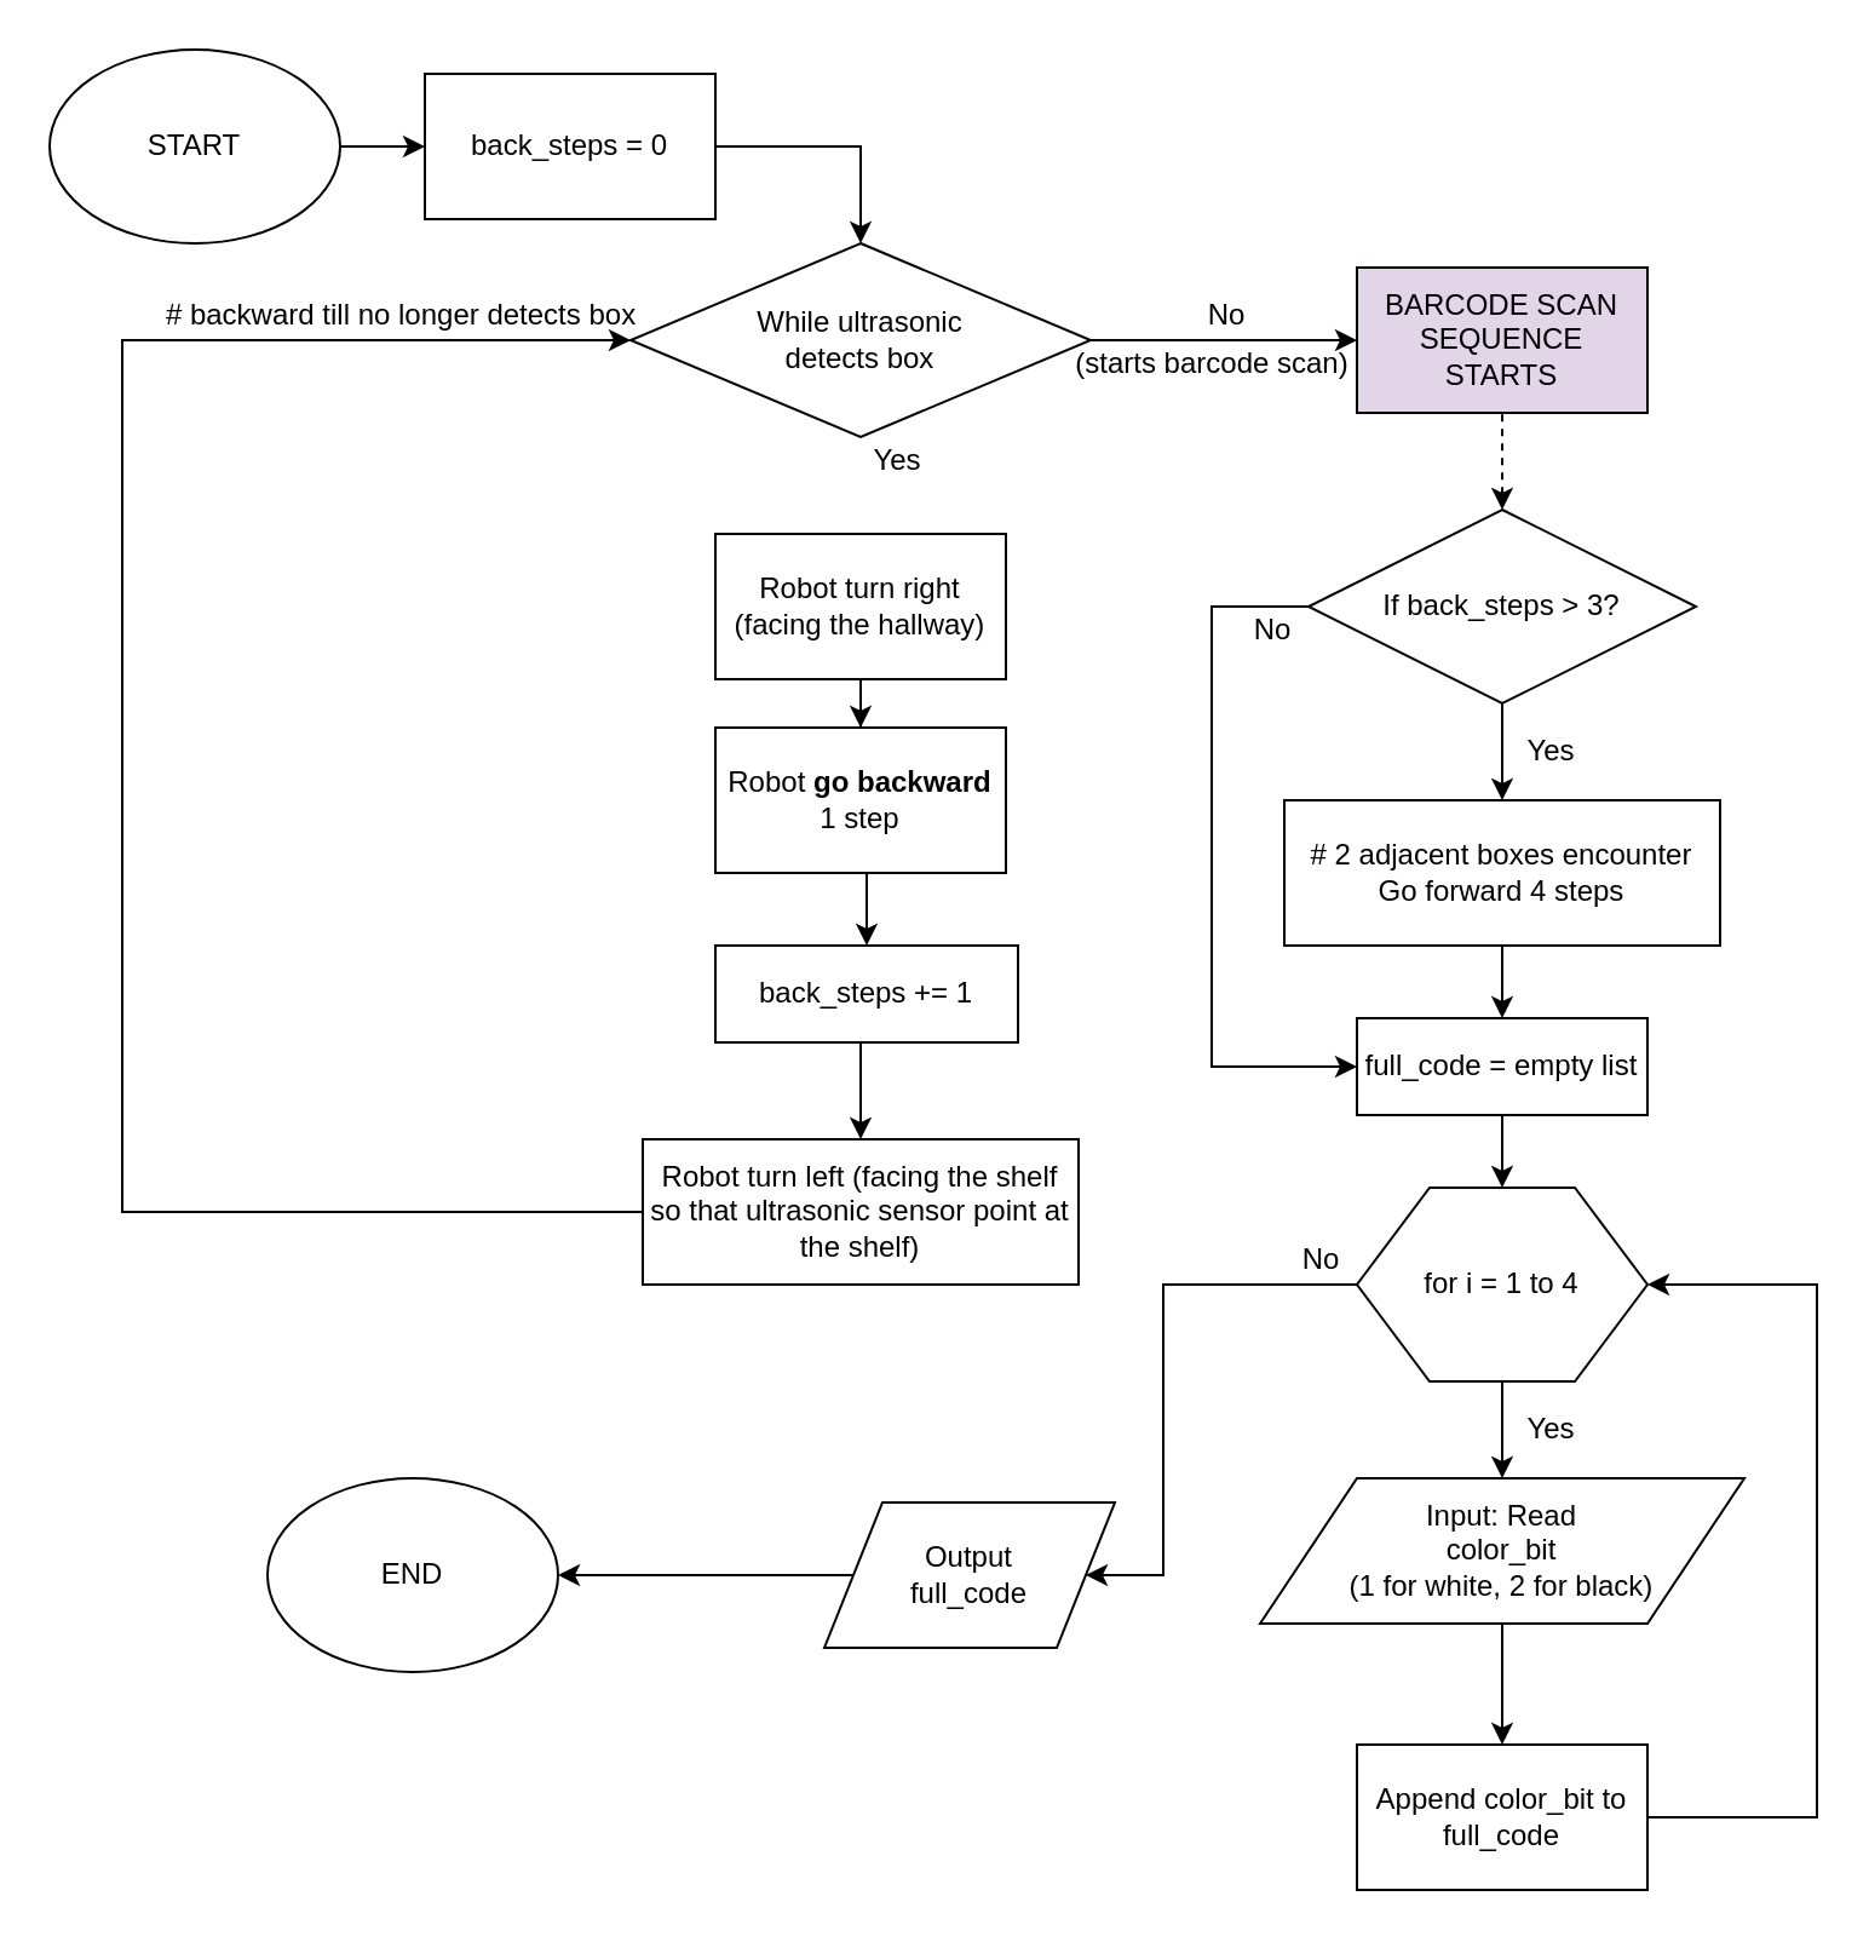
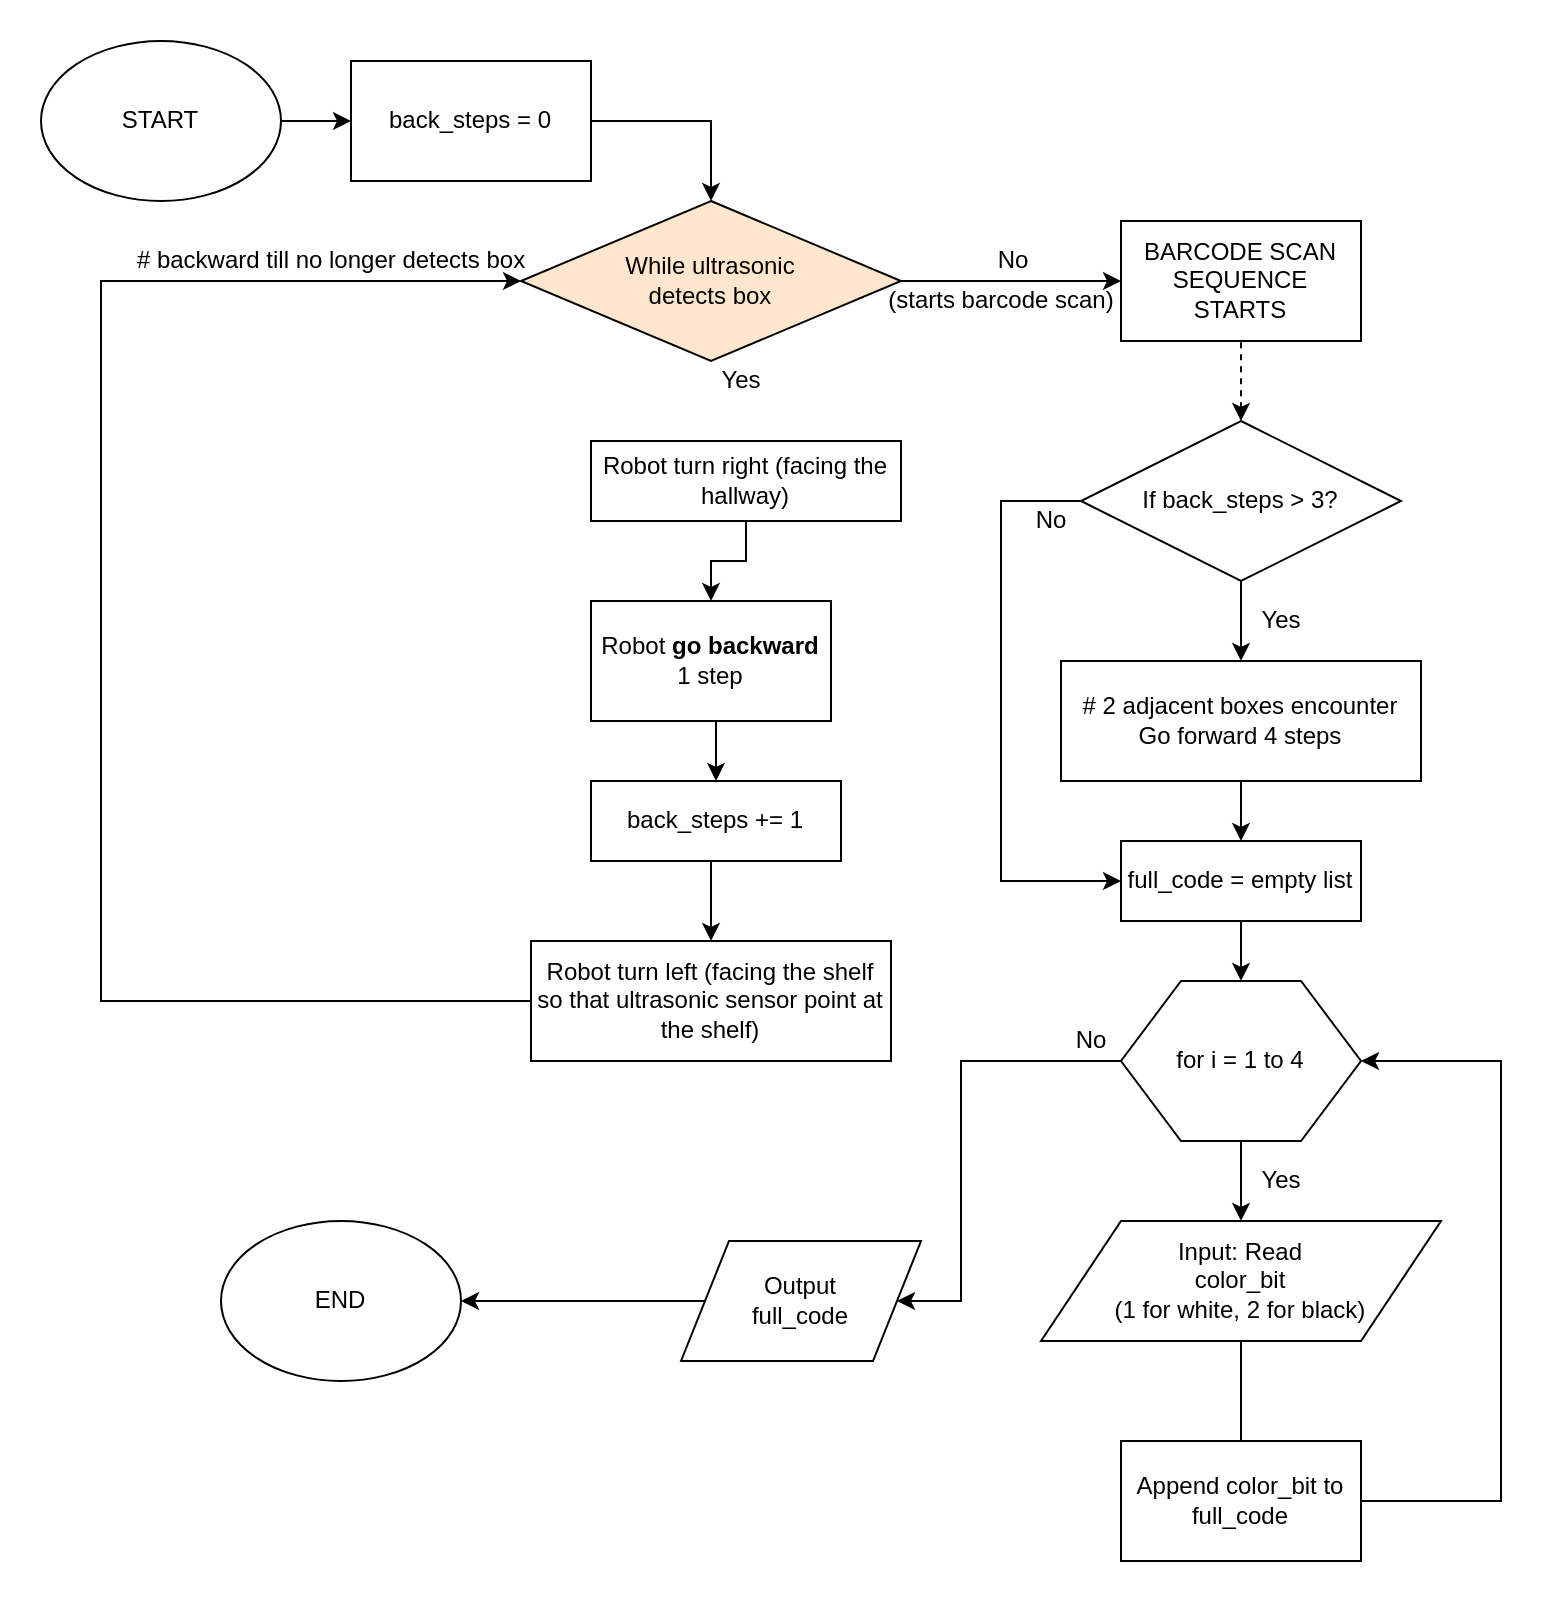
- <mxCell id="5" value="While ultrasonic&lt;br&gt;detects box" style="rhombus;whiteSpace=wrap;html=1;" parent="1" vertex="1"><mxGeometry x="260" y="100" width="190" height="80" as="geometry" /></mxCell>
+ <mxCell id="5" value="While ultrasonic&lt;br&gt;detects box" style="rhombus;whiteSpace=wrap;html=1;fillColor=#ffe6cc;" parent="1" vertex="1"><mxGeometry x="260" y="100" width="190" height="80" as="geometry" /></mxCell>
- <mxCell id="14" value="BARCODE SCAN&lt;br&gt;SEQUENCE&lt;br&gt;STARTS" style="rounded=0;whiteSpace=wrap;html=1;fillColor=#e1d5e7;" parent="1" vertex="1"><mxGeometry x="560" y="110" width="120" height="60" as="geometry" /></mxCell>
+ <mxCell id="14" value="BARCODE SCAN&lt;br&gt;SEQUENCE&lt;br&gt;STARTS" style="rounded=0;whiteSpace=wrap;html=1;" parent="1" vertex="1"><mxGeometry x="560" y="110" width="120" height="60" as="geometry" /></mxCell>
- <mxCell id="7" value="Robot turn right (facing the hallway)" style="rounded=0;whiteSpace=wrap;html=1;" parent="1" vertex="1"><mxGeometry x="295" y="220" width="120" height="60" as="geometry" /></mxCell>
+ <mxCell id="7" value="Robot turn right (facing the hallway)" style="rounded=0;whiteSpace=wrap;html=1;" parent="1" vertex="1"><mxGeometry x="295" y="220" width="155" height="40" as="geometry" /></mxCell>
- <mxCell id="23" value="" style="edgeStyle=orthogonalEdgeStyle;rounded=0;orthogonalLoop=1;jettySize=auto;html=1;startArrow=none;startFill=0;entryX=0.5;entryY=0;entryDx=0;entryDy=0;" parent="1" source="24" target="26" edge="1"><mxGeometry relative="1" as="geometry"><mxPoint x="620" y="750" as="targetPoint" /></mxGeometry></mxCell>
+ <mxCell id="23" value="" style="edgeStyle=orthogonalEdgeStyle;rounded=0;orthogonalLoop=1;jettySize=auto;html=1;startArrow=none;startFill=0;entryX=0.5;entryY=0;entryDx=0;entryDy=0;endArrow=none;" parent="1" source="24" target="26" edge="1"><mxGeometry relative="1" as="geometry"><mxPoint x="620" y="750" as="targetPoint" /></mxGeometry></mxCell>
